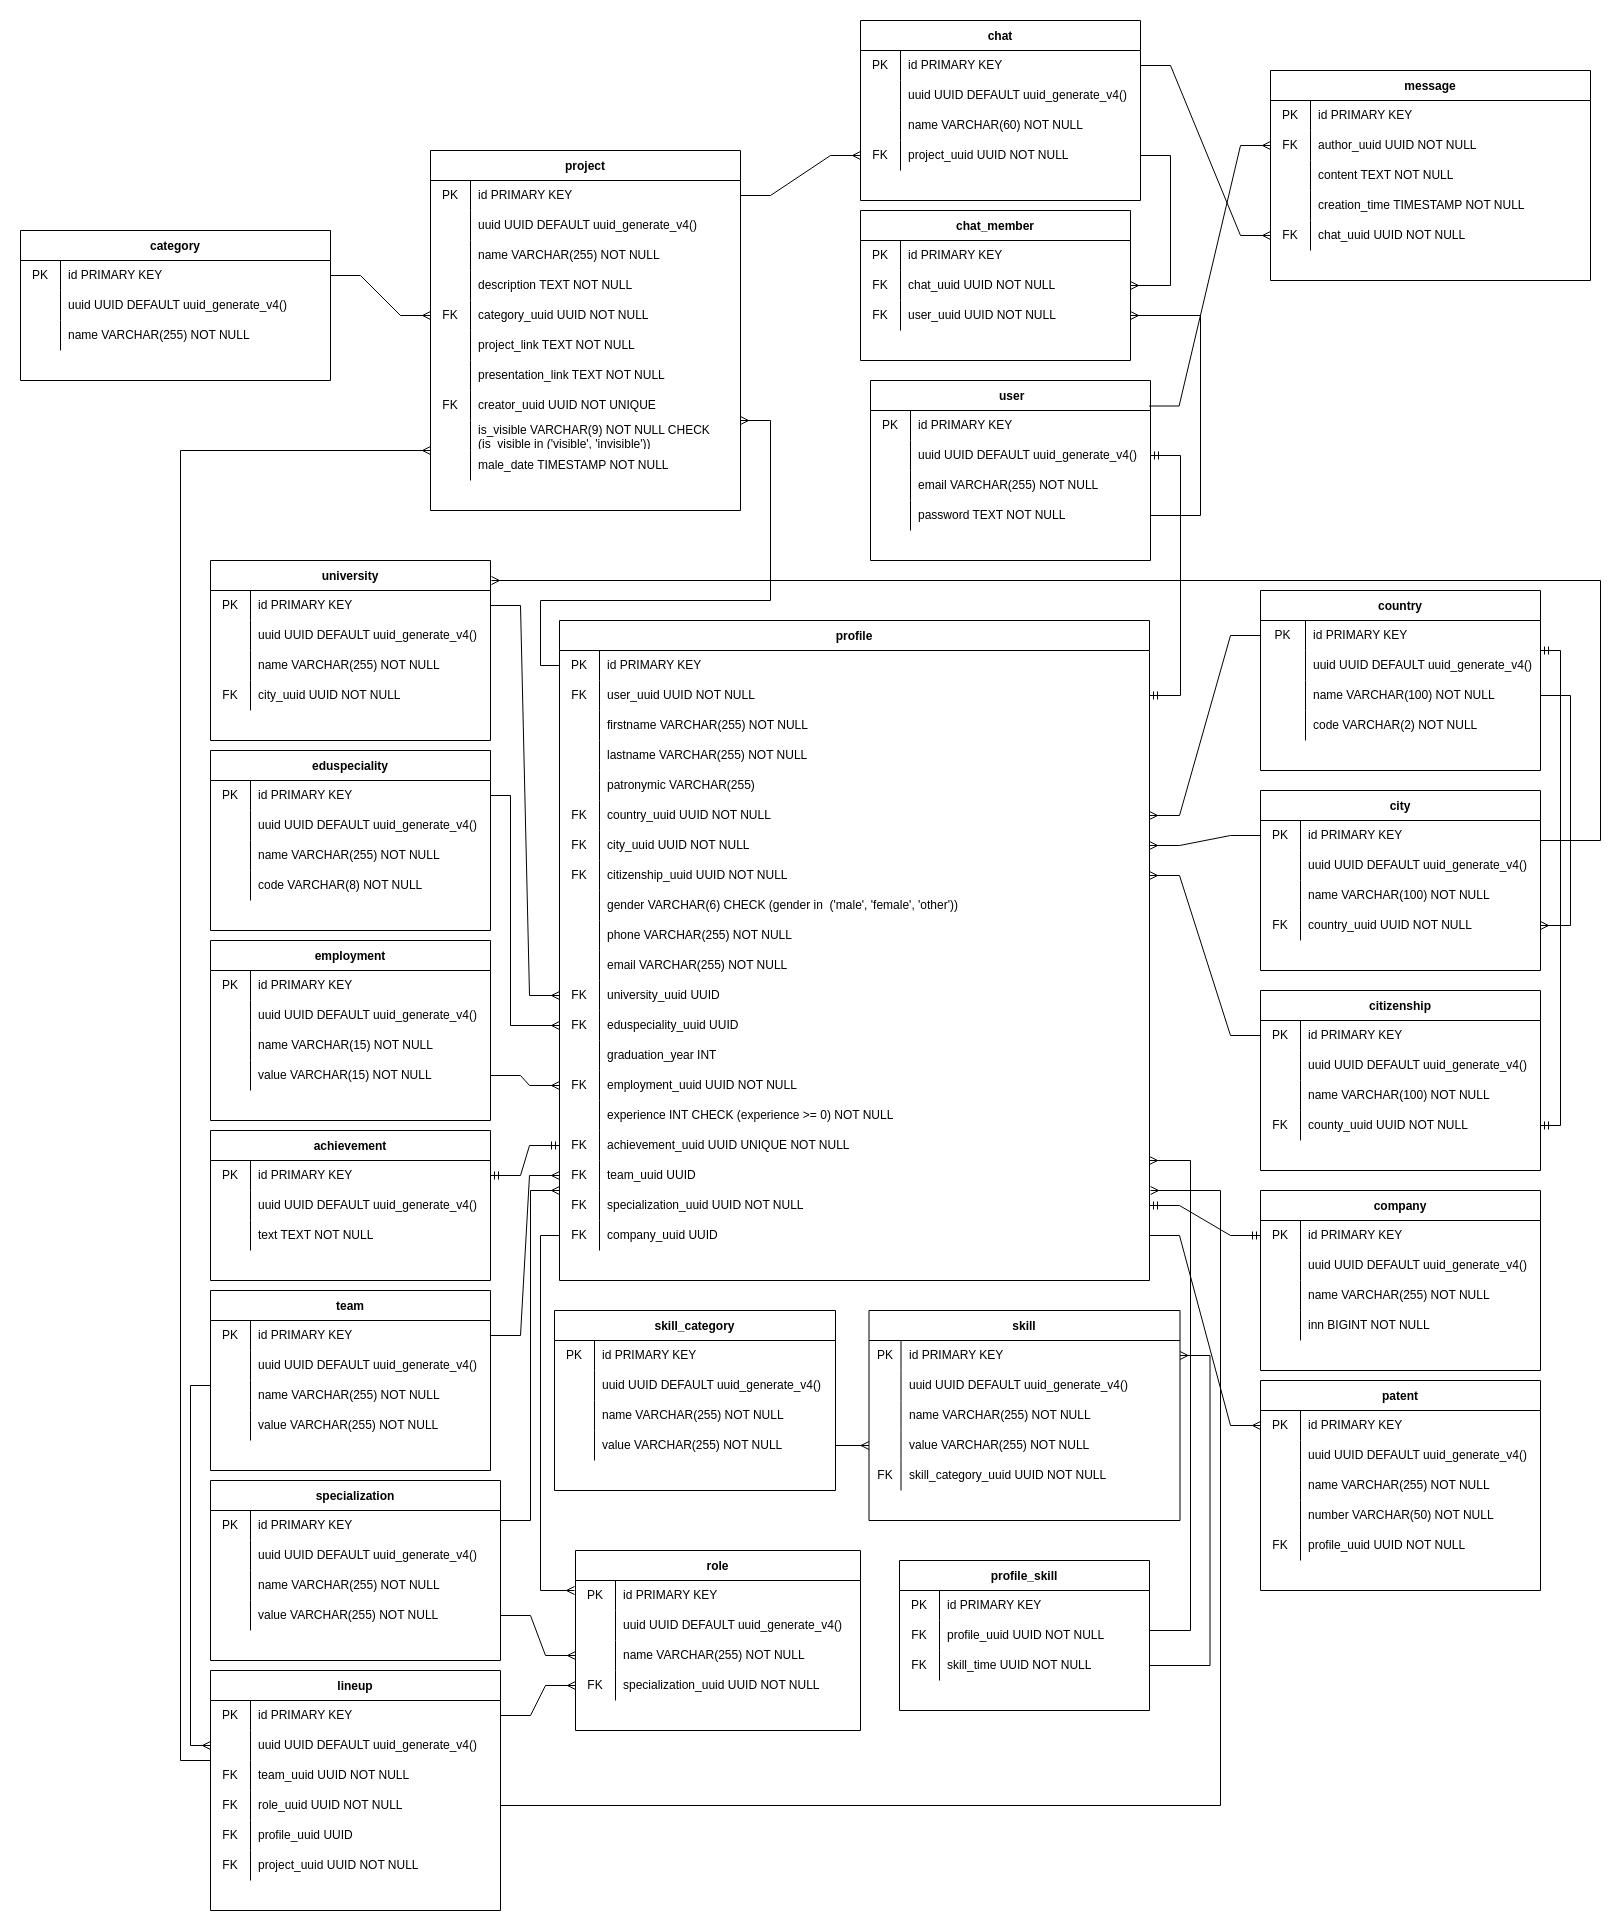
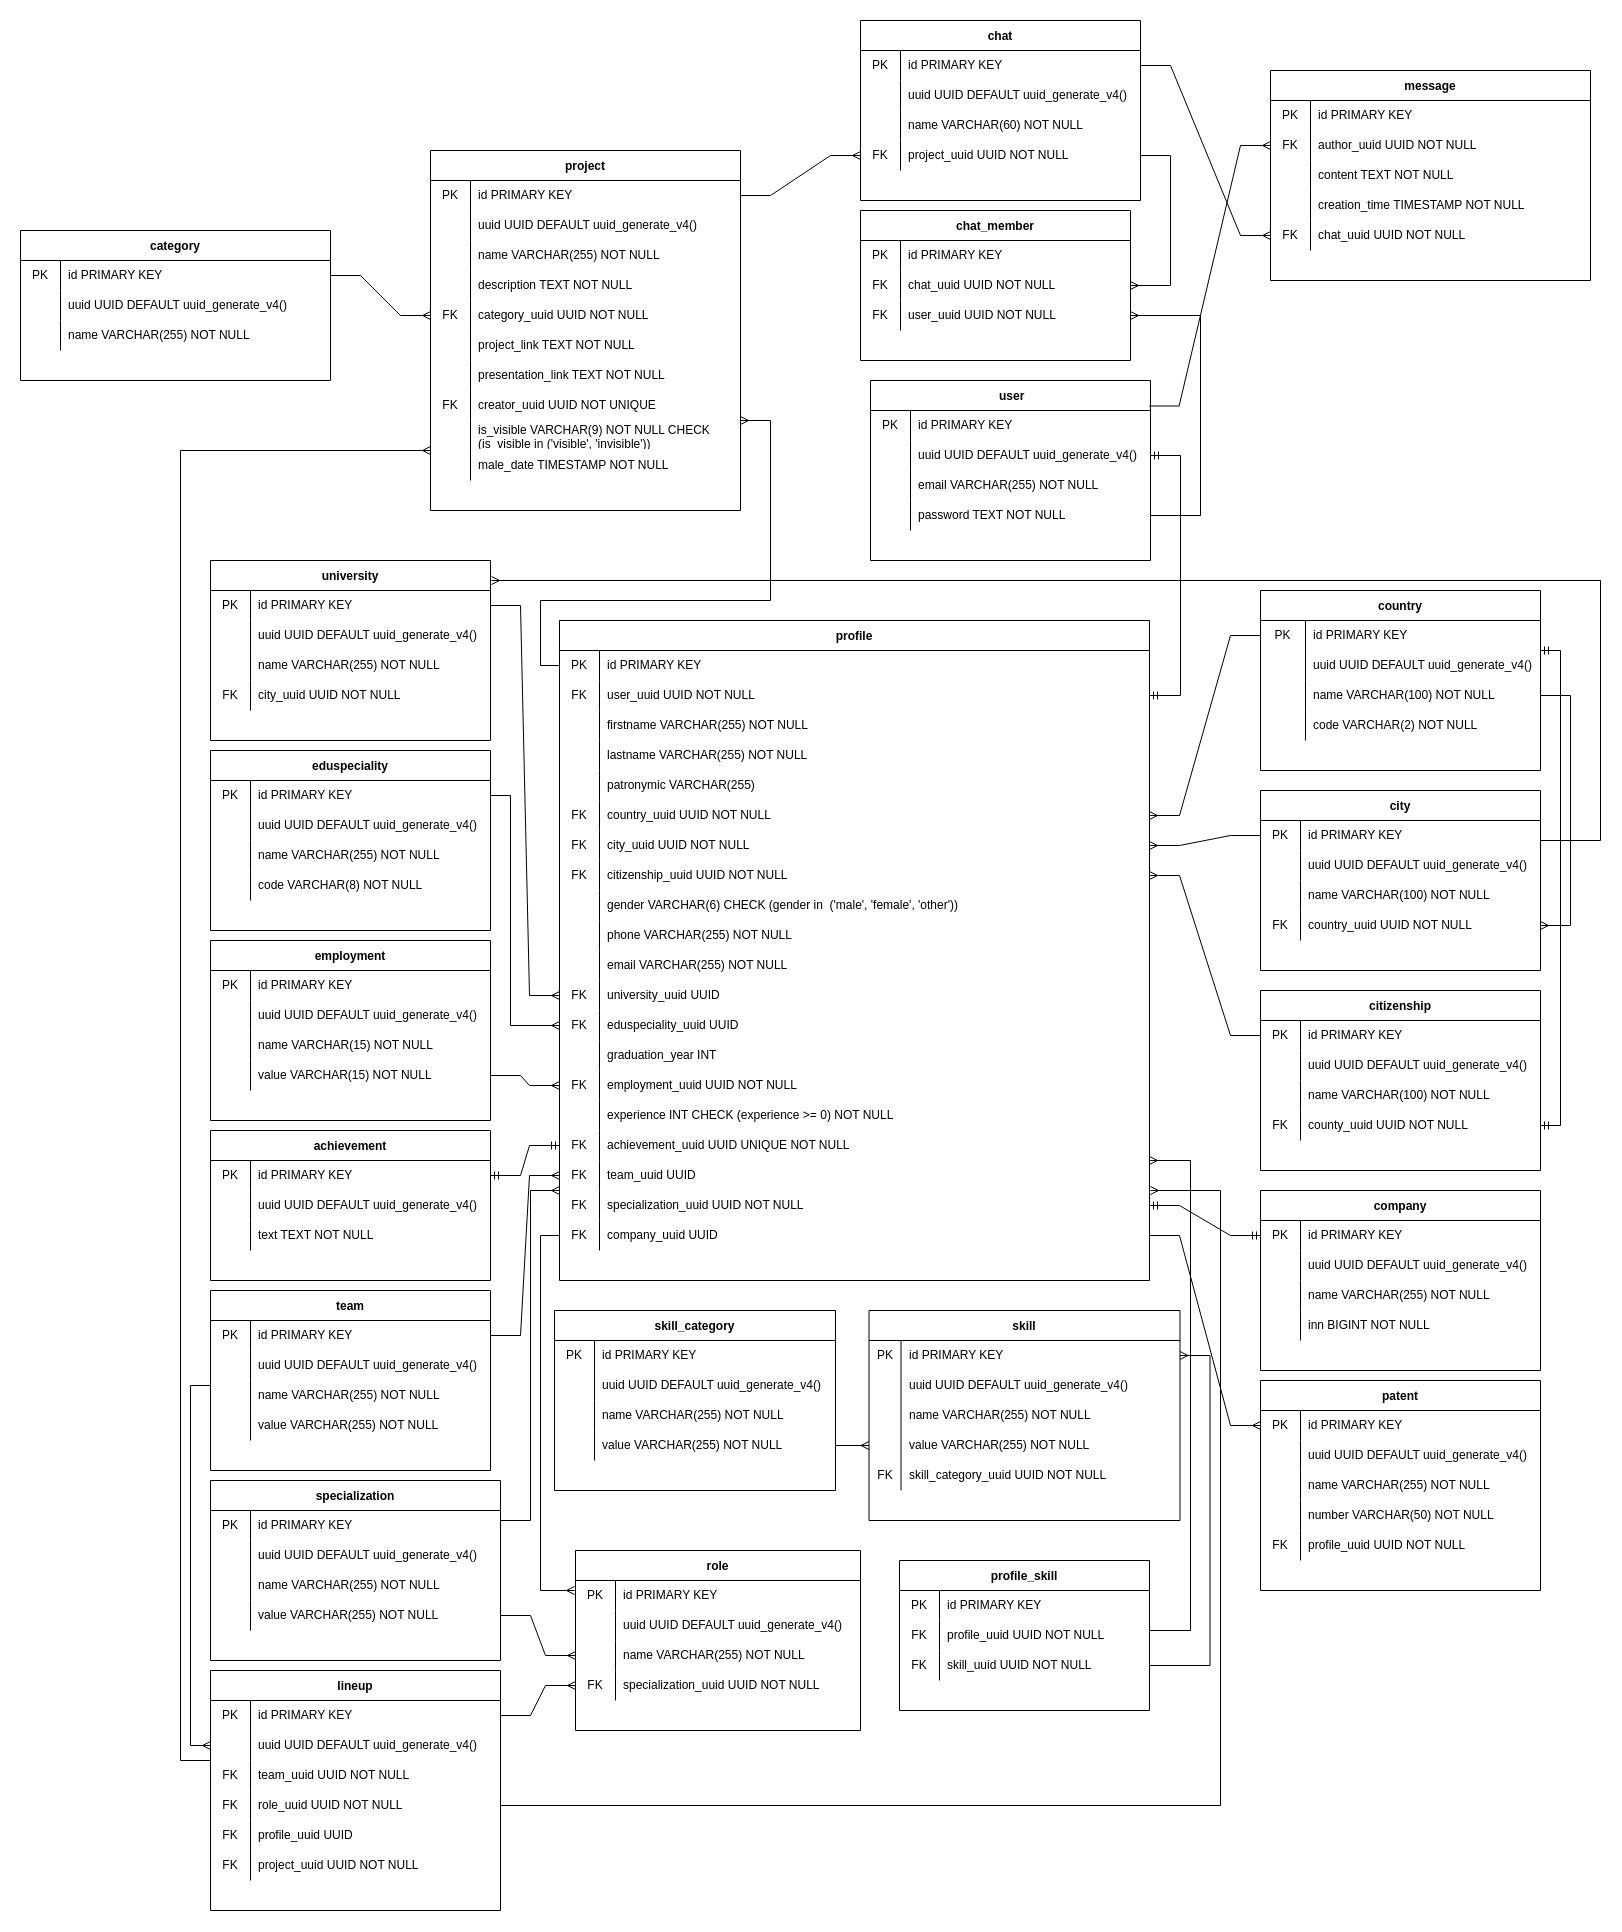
- <mxCell id="273" value="skill_time UUID NOT NULL" style="shape=partialRectangle;html=1;whiteSpace=wrap;connectable=0;fillColor=none;top=0;left=0;bottom=0;right=0;align=left;spacingLeft=6;overflow=hidden;" parent="271" vertex="1"><mxGeometry x="40" width="210" height="30" as="geometry"><mxRectangle width="210" height="30" as="alternateBounds" /></mxGeometry></mxCell>
+ <mxCell id="273" value="skill_uuid UUID NOT NULL" style="shape=partialRectangle;html=1;whiteSpace=wrap;connectable=0;fillColor=none;top=0;left=0;bottom=0;right=0;align=left;spacingLeft=6;overflow=hidden;" parent="271" vertex="1"><mxGeometry x="40" width="210" height="30" as="geometry"><mxRectangle width="210" height="30" as="alternateBounds" /></mxGeometry></mxCell>
